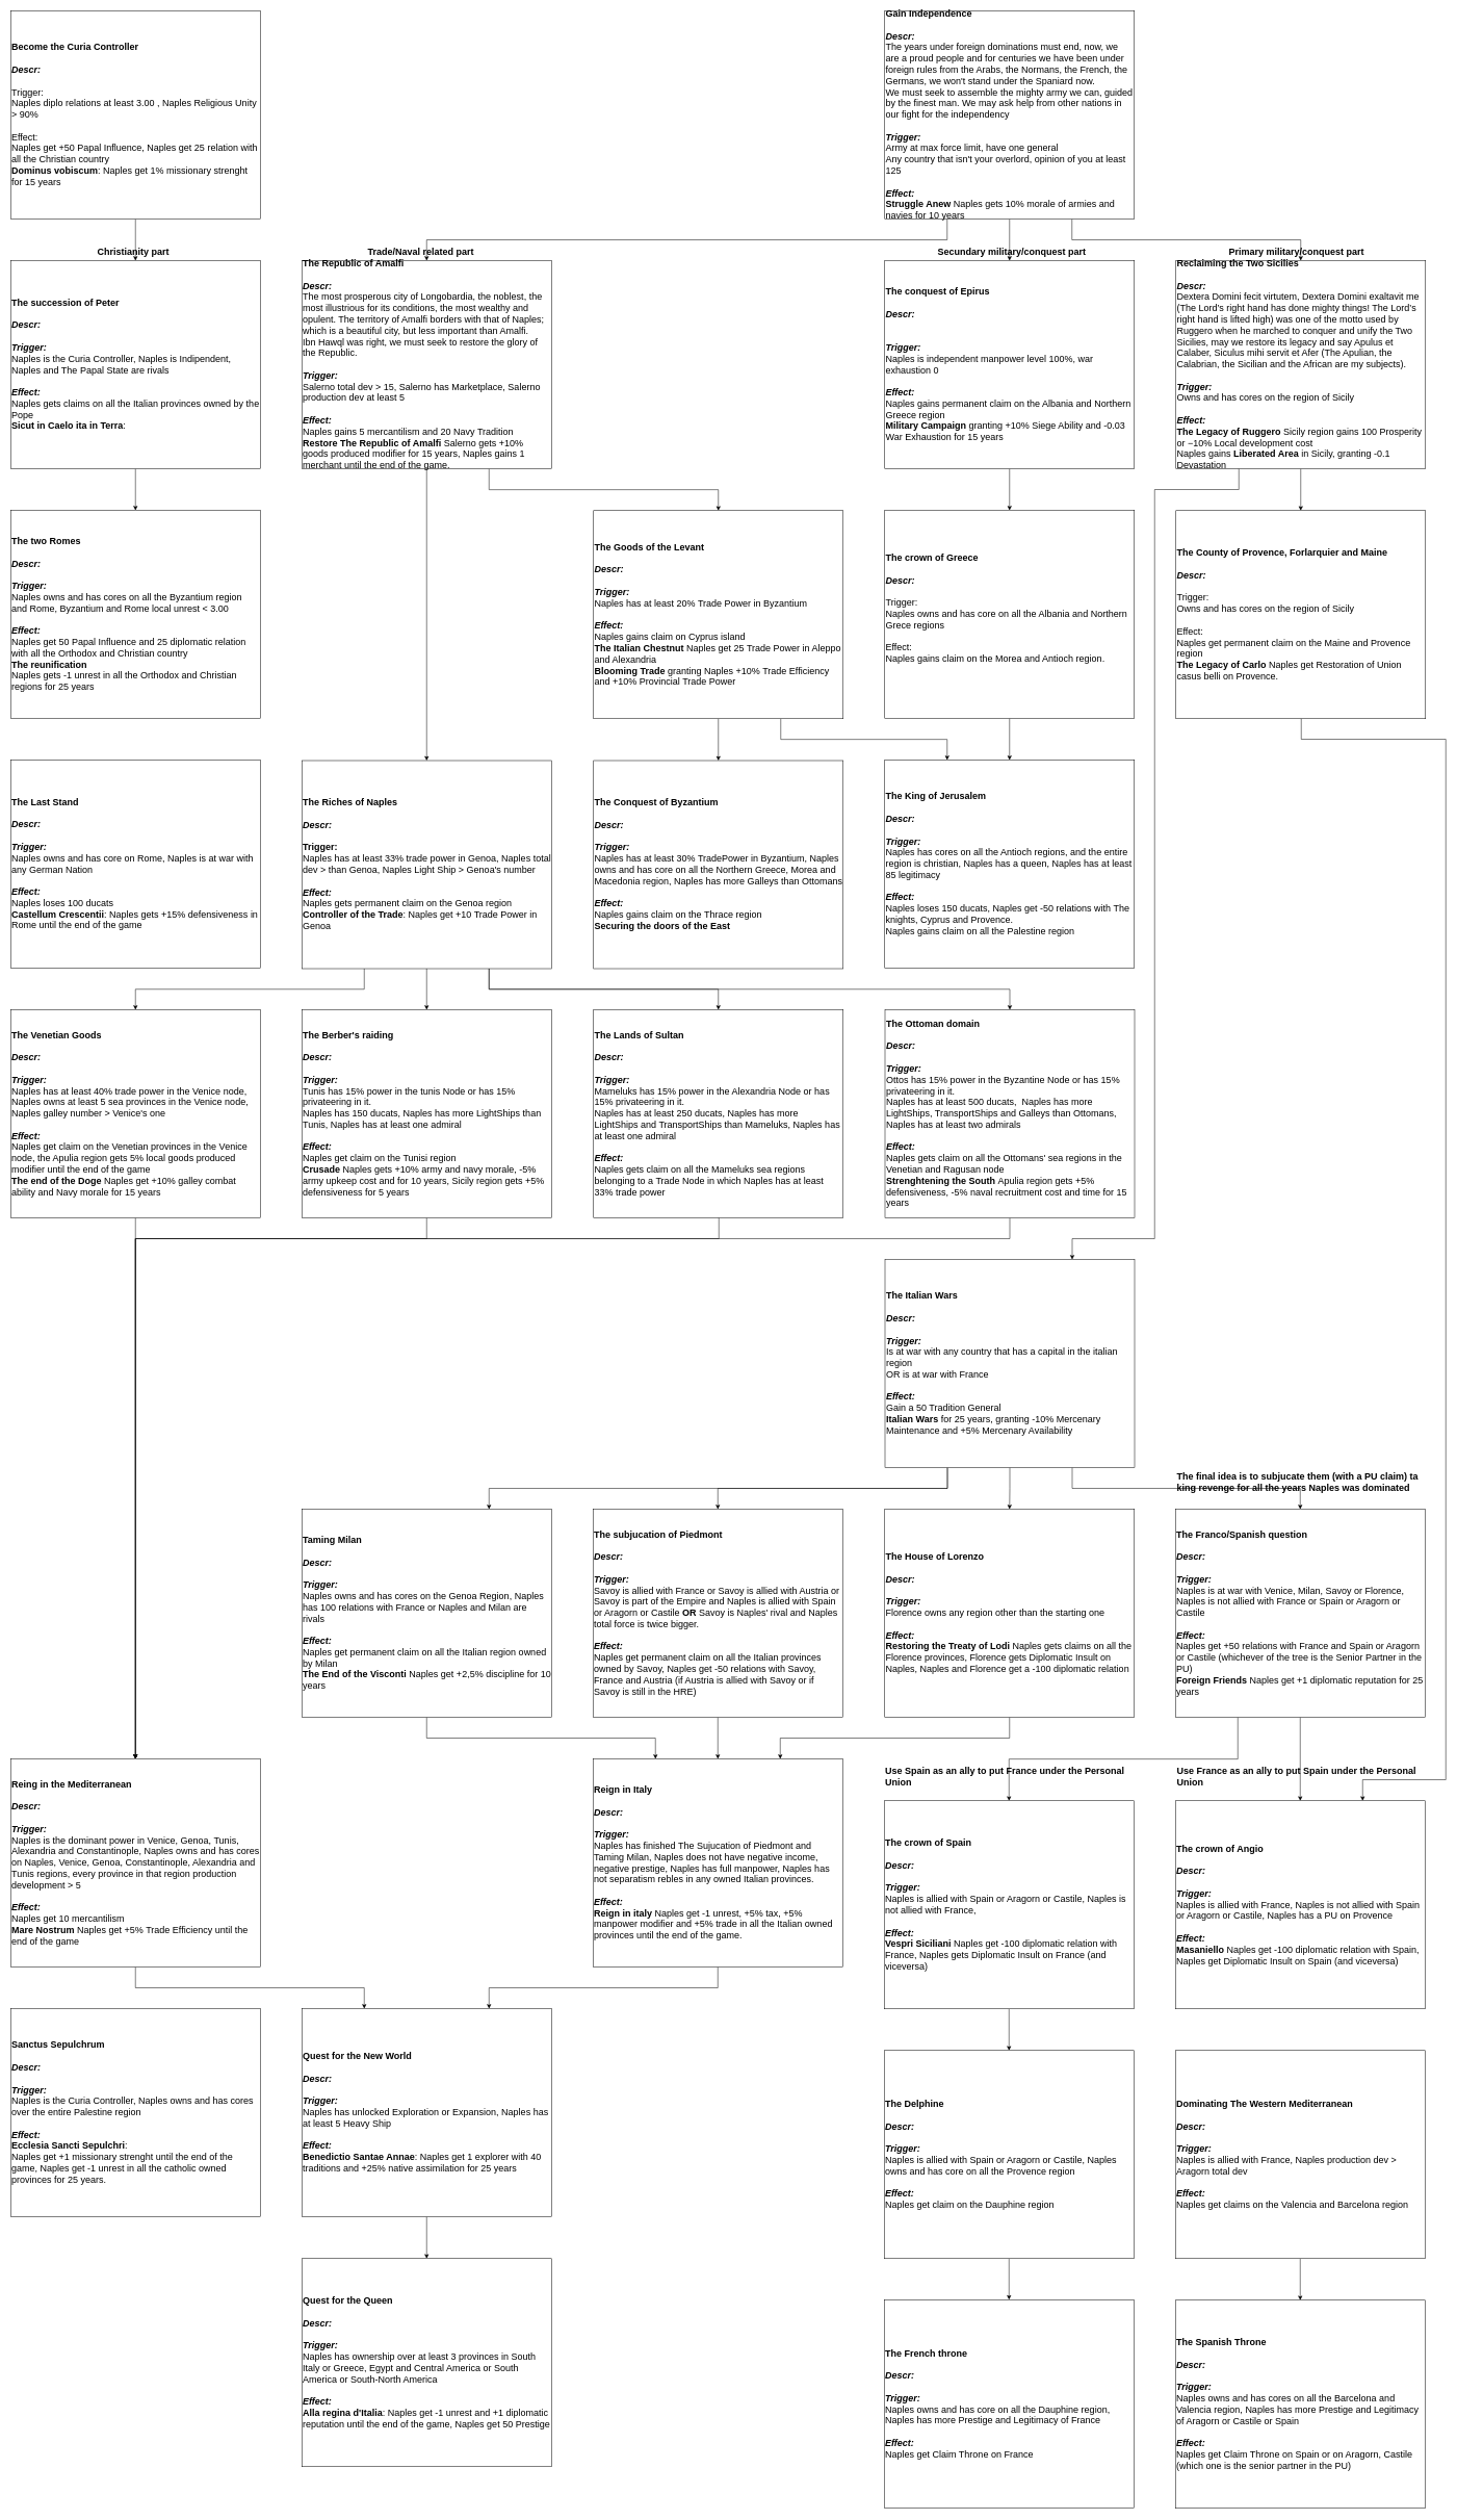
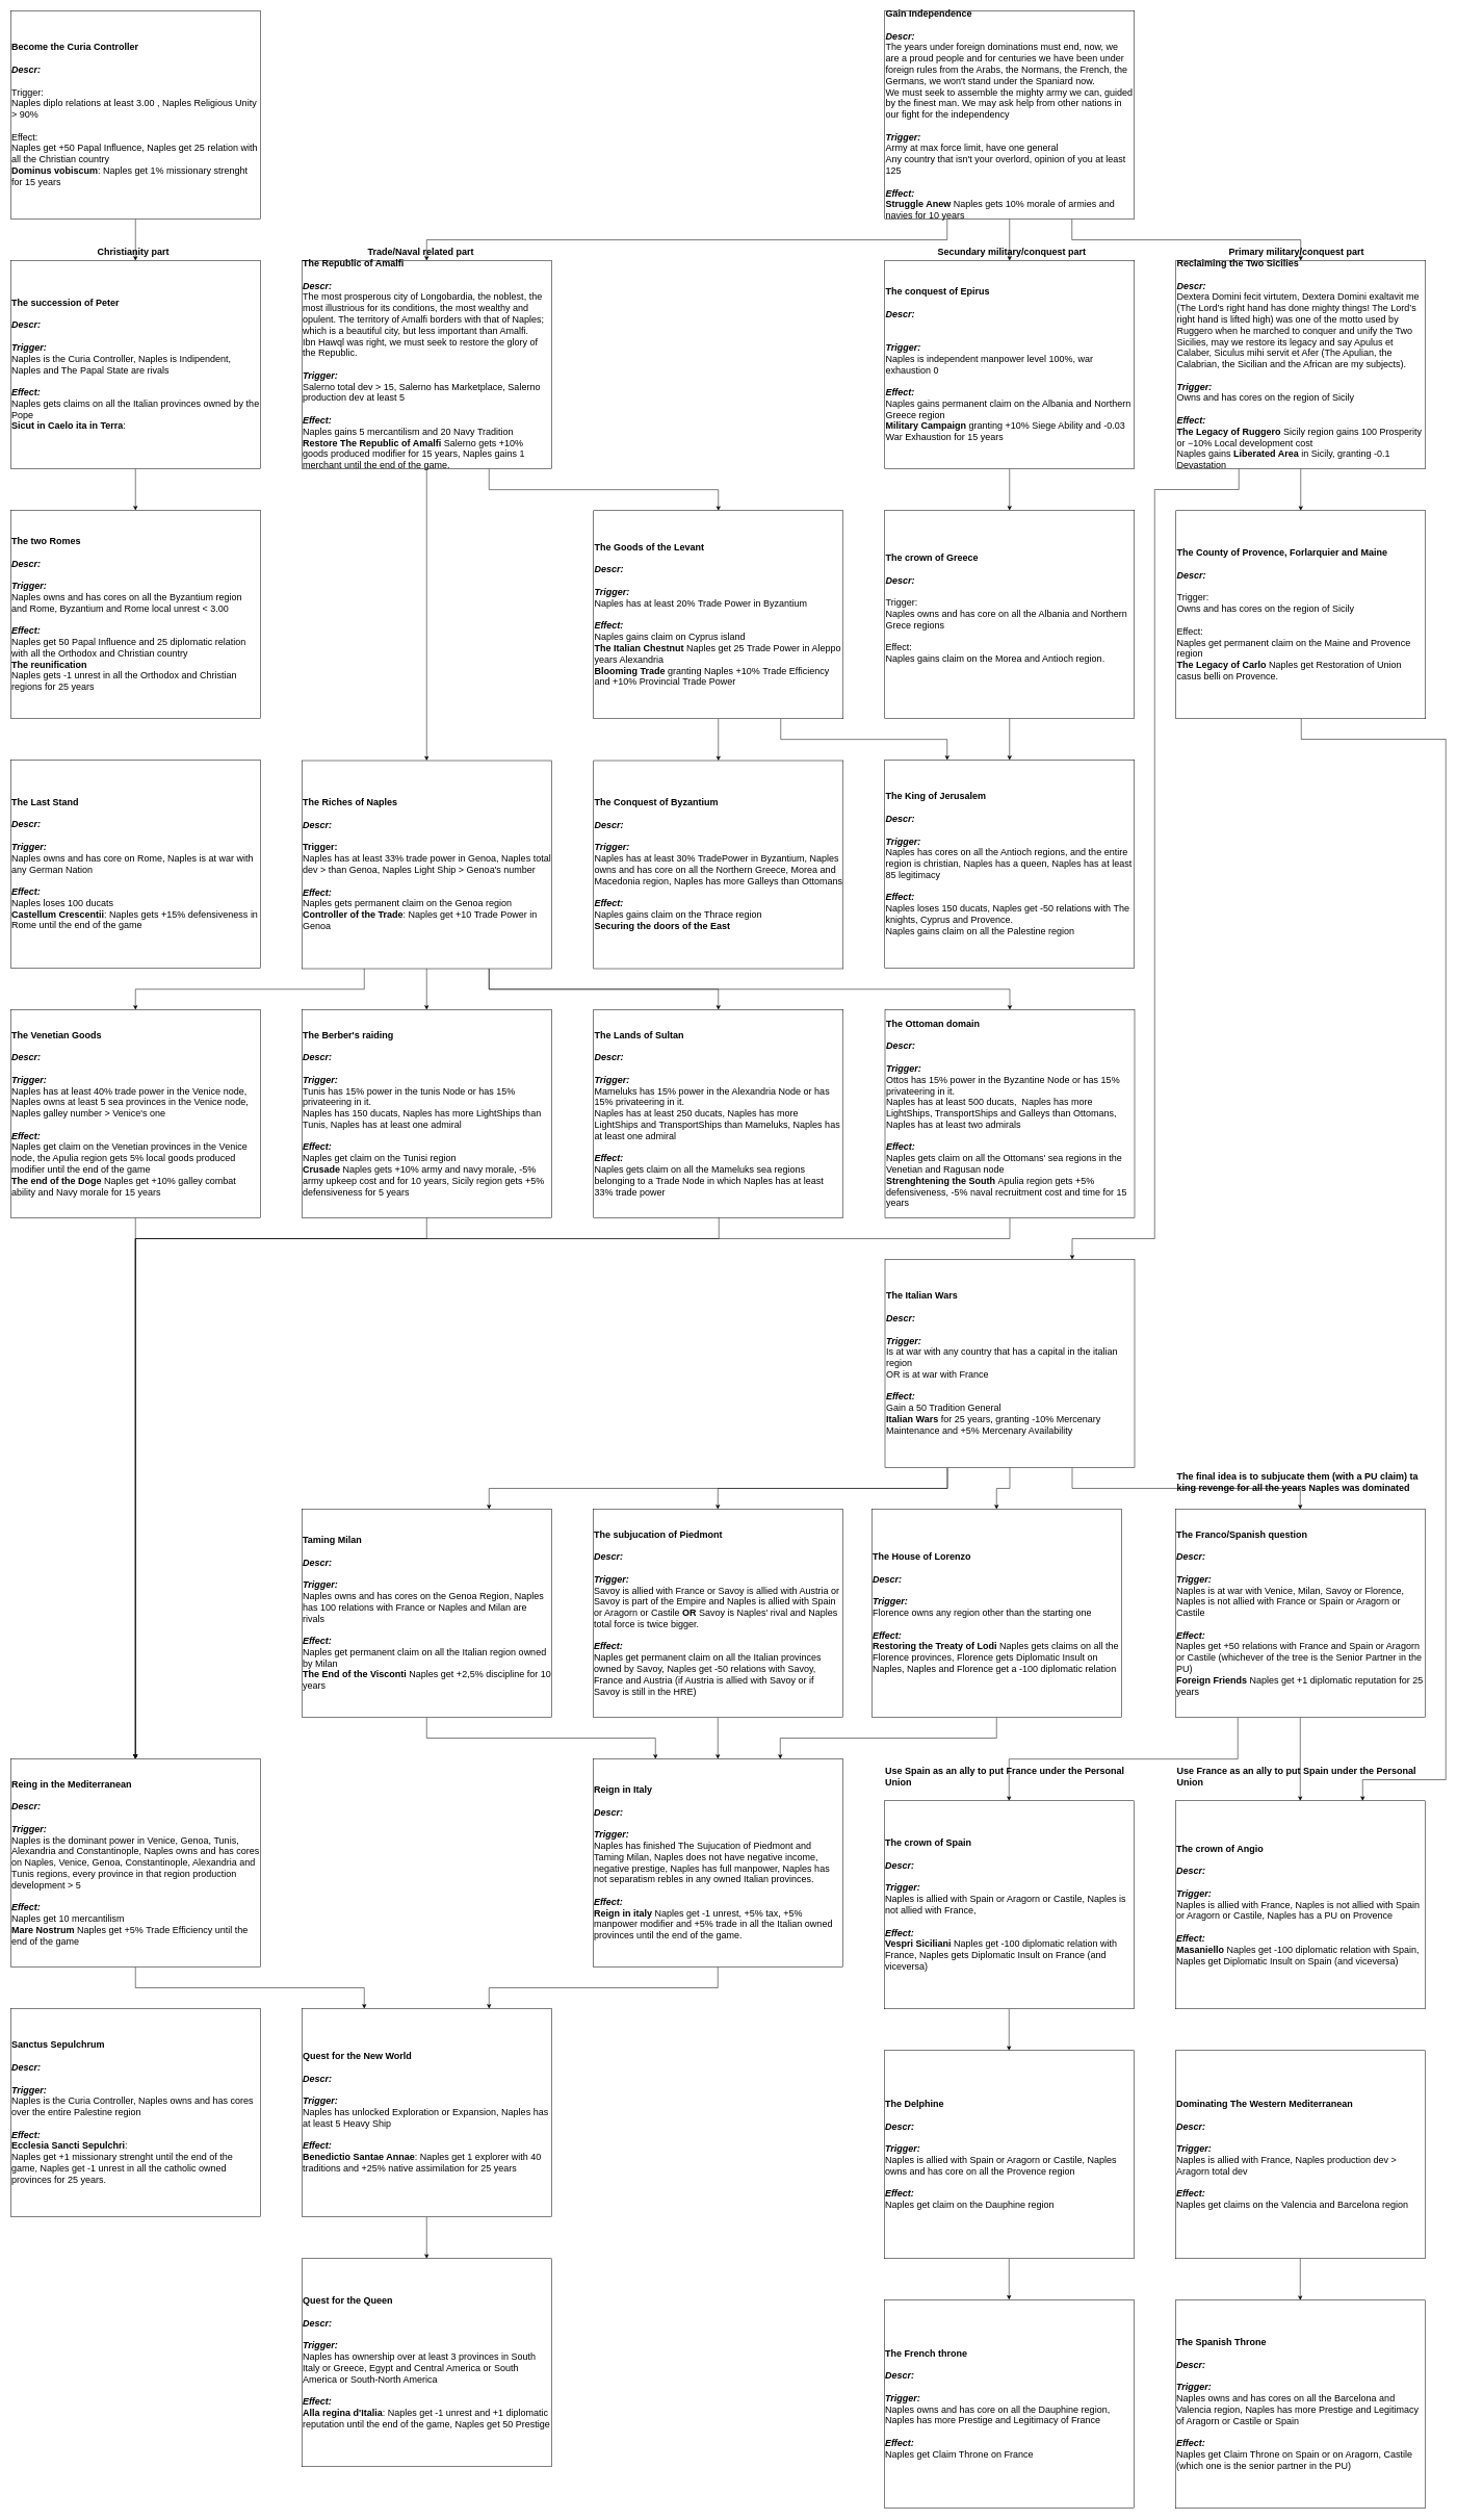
- <mxCell id="11" value="&lt;div style=&quot;font-size: 18px&quot;&gt;&lt;b style=&quot;font-size: 18px&quot;&gt;The Goods of the Levant&lt;/b&gt;&lt;/div&gt;&lt;div style=&quot;font-size: 18px&quot;&gt;&lt;div&gt;&lt;b&gt;&lt;i&gt;&lt;br class=&quot;Apple-interchange-newline&quot;&gt;Descr:&lt;/i&gt;&lt;/b&gt;&lt;/div&gt;&lt;div&gt;&lt;b&gt;&lt;i&gt;&lt;br&gt;&lt;/i&gt;&lt;/b&gt;&lt;/div&gt;&lt;/div&gt;&lt;div style=&quot;font-size: 18px&quot;&gt;&lt;font style=&quot;font-size: 18px&quot;&gt;&lt;b&gt;&lt;i&gt;Trigger:&lt;/i&gt;&lt;/b&gt;&lt;/font&gt;&lt;/div&gt;&lt;div style=&quot;font-size: 18px&quot;&gt;&lt;font style=&quot;font-size: 18px&quot;&gt;Naples has at least 20% Trade Power in Byzantium&lt;br style=&quot;font-size: 18px&quot;&gt;&lt;/font&gt;&lt;/div&gt;&lt;div style=&quot;font-size: 18px&quot;&gt;&lt;font style=&quot;font-size: 18px&quot;&gt;&lt;br style=&quot;font-size: 18px&quot;&gt;&lt;/font&gt;&lt;/div&gt;&lt;div style=&quot;font-size: 18px&quot;&gt;&lt;font style=&quot;font-size: 18px&quot;&gt;&lt;b&gt;&lt;i&gt;Effect:&lt;/i&gt;&lt;/b&gt;&lt;/font&gt;&lt;/div&gt;&lt;div style=&quot;font-size: 18px&quot;&gt;&lt;font style=&quot;font-size: 18px&quot;&gt;Naples gains claim on Cyprus island&lt;/font&gt;&lt;/div&gt;&lt;div style=&quot;font-size: 18px&quot;&gt;&lt;font style=&quot;font-size: 18px&quot;&gt;&lt;span style=&quot;font-size: 18px&quot;&gt;&lt;b style=&quot;font-size: 18px&quot;&gt;The&lt;/b&gt;&lt;/span&gt;&lt;b style=&quot;font-size: 18px&quot;&gt; Italian Chestnut &lt;/b&gt;&lt;span style=&quot;font-size: 18px&quot;&gt;Naples get 25 Trade Power in Aleppo and Alexandria&lt;/span&gt;&lt;/font&gt;&lt;font style=&quot;font-size: 18px&quot;&gt;&lt;font style=&quot;font-size: 18px&quot;&gt;&lt;br style=&quot;font-size: 18px&quot;&gt;&lt;/font&gt;&lt;/font&gt;&lt;/div&gt;&lt;div style=&quot;font-size: 18px&quot;&gt;&lt;font style=&quot;font-size: 18px&quot;&gt;&lt;span style=&quot;font-size: 18px&quot;&gt;&lt;b style=&quot;font-size: 18px&quot;&gt;Blooming Trade &lt;/b&gt;granting Naples +10% Trade Efficiency and +10% Provincial Trade Power&lt;/span&gt;&lt;/font&gt;&lt;/div&gt;" style="rounded=0;whiteSpace=wrap;html=1;align=left;fontSize=18;" parent="1" vertex="1"><mxGeometry x="1141" y="980.5" width="480" height="400" as="geometry" /></mxCell>
+ <mxCell id="11" value="&lt;div style=&quot;font-size: 18px&quot;&gt;&lt;b style=&quot;font-size: 18px&quot;&gt;The Goods of the Levant&lt;/b&gt;&lt;/div&gt;&lt;div style=&quot;font-size: 18px&quot;&gt;&lt;div&gt;&lt;b&gt;&lt;i&gt;&lt;br class=&quot;Apple-interchange-newline&quot;&gt;Descr:&lt;/i&gt;&lt;/b&gt;&lt;/div&gt;&lt;div&gt;&lt;b&gt;&lt;i&gt;&lt;br&gt;&lt;/i&gt;&lt;/b&gt;&lt;/div&gt;&lt;/div&gt;&lt;div style=&quot;font-size: 18px&quot;&gt;&lt;font style=&quot;font-size: 18px&quot;&gt;&lt;b&gt;&lt;i&gt;Trigger:&lt;/i&gt;&lt;/b&gt;&lt;/font&gt;&lt;/div&gt;&lt;div style=&quot;font-size: 18px&quot;&gt;&lt;font style=&quot;font-size: 18px&quot;&gt;Naples has at least 20% Trade Power in Byzantium&lt;br style=&quot;font-size: 18px&quot;&gt;&lt;/font&gt;&lt;/div&gt;&lt;div style=&quot;font-size: 18px&quot;&gt;&lt;font style=&quot;font-size: 18px&quot;&gt;&lt;br style=&quot;font-size: 18px&quot;&gt;&lt;/font&gt;&lt;/div&gt;&lt;div style=&quot;font-size: 18px&quot;&gt;&lt;font style=&quot;font-size: 18px&quot;&gt;&lt;b&gt;&lt;i&gt;Effect:&lt;/i&gt;&lt;/b&gt;&lt;/font&gt;&lt;/div&gt;&lt;div style=&quot;font-size: 18px&quot;&gt;&lt;font style=&quot;font-size: 18px&quot;&gt;Naples gains claim on Cyprus island&lt;/font&gt;&lt;/div&gt;&lt;div style=&quot;font-size: 18px&quot;&gt;&lt;font style=&quot;font-size: 18px&quot;&gt;&lt;span style=&quot;font-size: 18px&quot;&gt;&lt;b style=&quot;font-size: 18px&quot;&gt;The&lt;/b&gt;&lt;/span&gt;&lt;b style=&quot;font-size: 18px&quot;&gt; Italian Chestnut &lt;/b&gt;&lt;span style=&quot;font-size: 18px&quot;&gt;Naples get 25 Trade Power in Aleppo years Alexandria&lt;/span&gt;&lt;/font&gt;&lt;font style=&quot;font-size: 18px&quot;&gt;&lt;font style=&quot;font-size: 18px&quot;&gt;&lt;br style=&quot;font-size: 18px&quot;&gt;&lt;/font&gt;&lt;/font&gt;&lt;/div&gt;&lt;div style=&quot;font-size: 18px&quot;&gt;&lt;font style=&quot;font-size: 18px&quot;&gt;&lt;span style=&quot;font-size: 18px&quot;&gt;&lt;b style=&quot;font-size: 18px&quot;&gt;Blooming Trade &lt;/b&gt;granting Naples +10% Trade Efficiency and +10% Provincial Trade Power&lt;/span&gt;&lt;/font&gt;&lt;/div&gt;" style="rounded=0;whiteSpace=wrap;html=1;align=left;fontSize=18;" parent="1" vertex="1"><mxGeometry x="1141" y="980.5" width="480" height="400" as="geometry" /></mxCell>
- <mxCell id="46" value="&lt;b style=&quot;font-size: 18px&quot;&gt;The House of Lorenzo&lt;/b&gt;&lt;br style=&quot;font-size: 18px&quot;&gt;&lt;div style=&quot;font-size: 18px&quot;&gt;&lt;font style=&quot;font-size: 18px&quot;&gt;&lt;div&gt;&lt;b&gt;&lt;i&gt;&lt;br class=&quot;Apple-interchange-newline&quot;&gt;Descr:&lt;/i&gt;&lt;/b&gt;&lt;/div&gt;&lt;div&gt;&lt;b&gt;&lt;i&gt;&lt;br&gt;&lt;/i&gt;&lt;/b&gt;&lt;/div&gt;&lt;/font&gt;&lt;/div&gt;&lt;div style=&quot;font-size: 18px&quot;&gt;&lt;font style=&quot;font-size: 18px&quot;&gt;&lt;b&gt;&lt;i&gt;Trigger:&lt;/i&gt;&lt;/b&gt;&lt;/font&gt;&lt;/div&gt;&lt;div style=&quot;font-size: 18px&quot;&gt;&lt;span style=&quot;font-size: 18px&quot;&gt;Florence owns any region other than the starting one&lt;/span&gt;&lt;/div&gt;&lt;div style=&quot;font-size: 18px&quot;&gt;&lt;br style=&quot;font-size: 18px&quot;&gt;&lt;/div&gt;&lt;div style=&quot;font-size: 18px&quot;&gt;&lt;font style=&quot;font-size: 18px&quot;&gt;&lt;b&gt;&lt;i&gt;Effect:&lt;/i&gt;&lt;/b&gt;&lt;/font&gt;&lt;/div&gt;&lt;div style=&quot;font-size: 18px&quot;&gt;&lt;font style=&quot;font-size: 18px&quot;&gt;&lt;b style=&quot;font-size: 18px&quot;&gt;Restoring the Treaty of Lodi &lt;/b&gt;Naples gets claims on all the Florence provinces,&amp;nbsp;&lt;/font&gt;&lt;span style=&quot;font-size: 18px&quot;&gt;Florence gets Diplomatic Insult on Naples, Naples and Florence get a -100 diplomatic relation&lt;/span&gt;&lt;/div&gt;" style="rounded=0;whiteSpace=wrap;html=1;align=left;fontSize=18;" parent="1" vertex="1"><mxGeometry x="1701" y="2900" width="480" height="400" as="geometry" /></mxCell>
+ <mxCell id="46" value="&lt;b style=&quot;font-size: 18px&quot;&gt;The House of Lorenzo&lt;/b&gt;&lt;br style=&quot;font-size: 18px&quot;&gt;&lt;div style=&quot;font-size: 18px&quot;&gt;&lt;font style=&quot;font-size: 18px&quot;&gt;&lt;div&gt;&lt;b&gt;&lt;i&gt;&lt;br class=&quot;Apple-interchange-newline&quot;&gt;Descr:&lt;/i&gt;&lt;/b&gt;&lt;/div&gt;&lt;div&gt;&lt;b&gt;&lt;i&gt;&lt;br&gt;&lt;/i&gt;&lt;/b&gt;&lt;/div&gt;&lt;/font&gt;&lt;/div&gt;&lt;div style=&quot;font-size: 18px&quot;&gt;&lt;font style=&quot;font-size: 18px&quot;&gt;&lt;b&gt;&lt;i&gt;Trigger:&lt;/i&gt;&lt;/b&gt;&lt;/font&gt;&lt;/div&gt;&lt;div style=&quot;font-size: 18px&quot;&gt;&lt;span style=&quot;font-size: 18px&quot;&gt;Florence owns any region other than the starting one&lt;/span&gt;&lt;/div&gt;&lt;div style=&quot;font-size: 18px&quot;&gt;&lt;br style=&quot;font-size: 18px&quot;&gt;&lt;/div&gt;&lt;div style=&quot;font-size: 18px&quot;&gt;&lt;font style=&quot;font-size: 18px&quot;&gt;&lt;b&gt;&lt;i&gt;Effect:&lt;/i&gt;&lt;/b&gt;&lt;/font&gt;&lt;/div&gt;&lt;div style=&quot;font-size: 18px&quot;&gt;&lt;font style=&quot;font-size: 18px&quot;&gt;&lt;b style=&quot;font-size: 18px&quot;&gt;Restoring the Treaty of Lodi &lt;/b&gt;Naples gets claims on all the Florence provinces,&amp;nbsp;&lt;/font&gt;&lt;span style=&quot;font-size: 18px&quot;&gt;Florence gets Diplomatic Insult on Naples, Naples and Florence get a -100 diplomatic relation&lt;/span&gt;&lt;/div&gt;" style="rounded=0;whiteSpace=wrap;html=1;align=left;fontSize=18;" parent="1" vertex="1"><mxGeometry x="1676" y="2900" width="480" height="400" as="geometry" /></mxCell>
